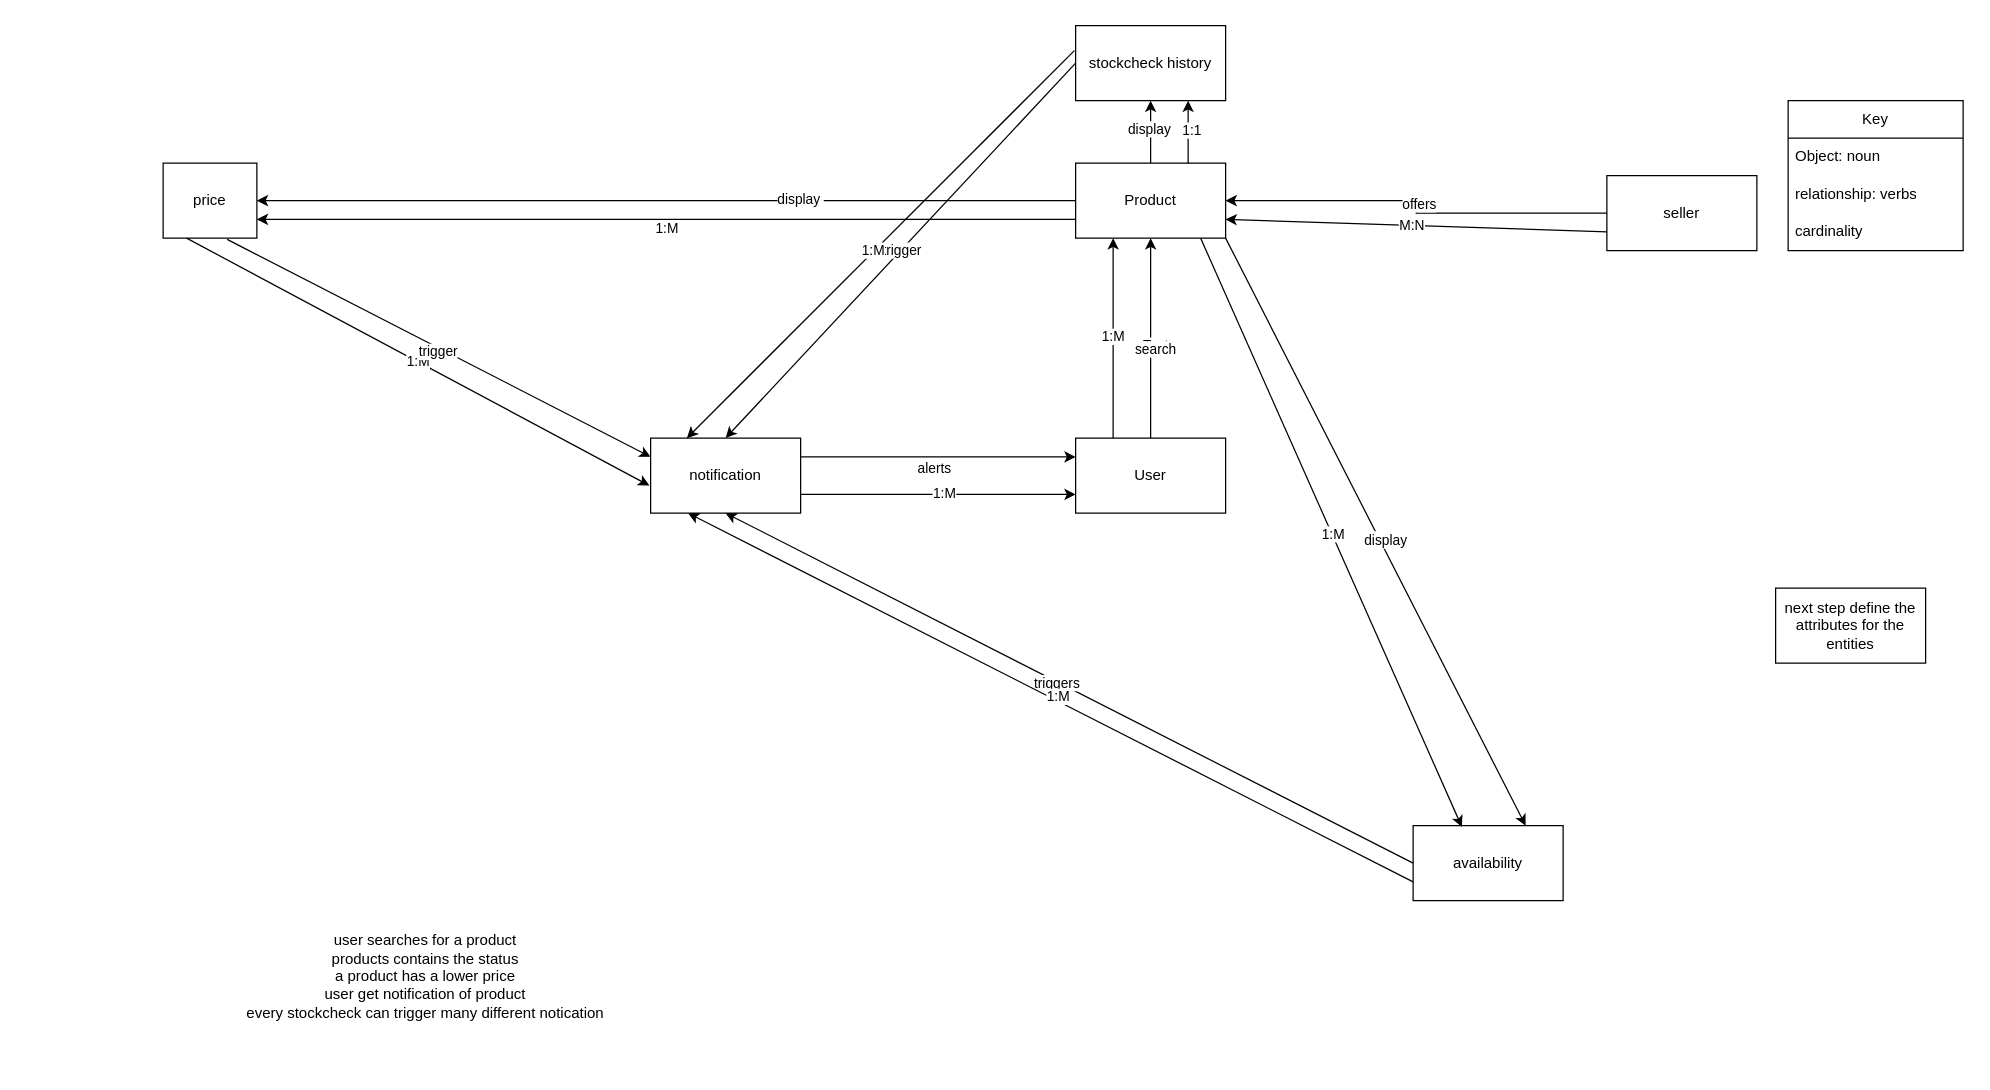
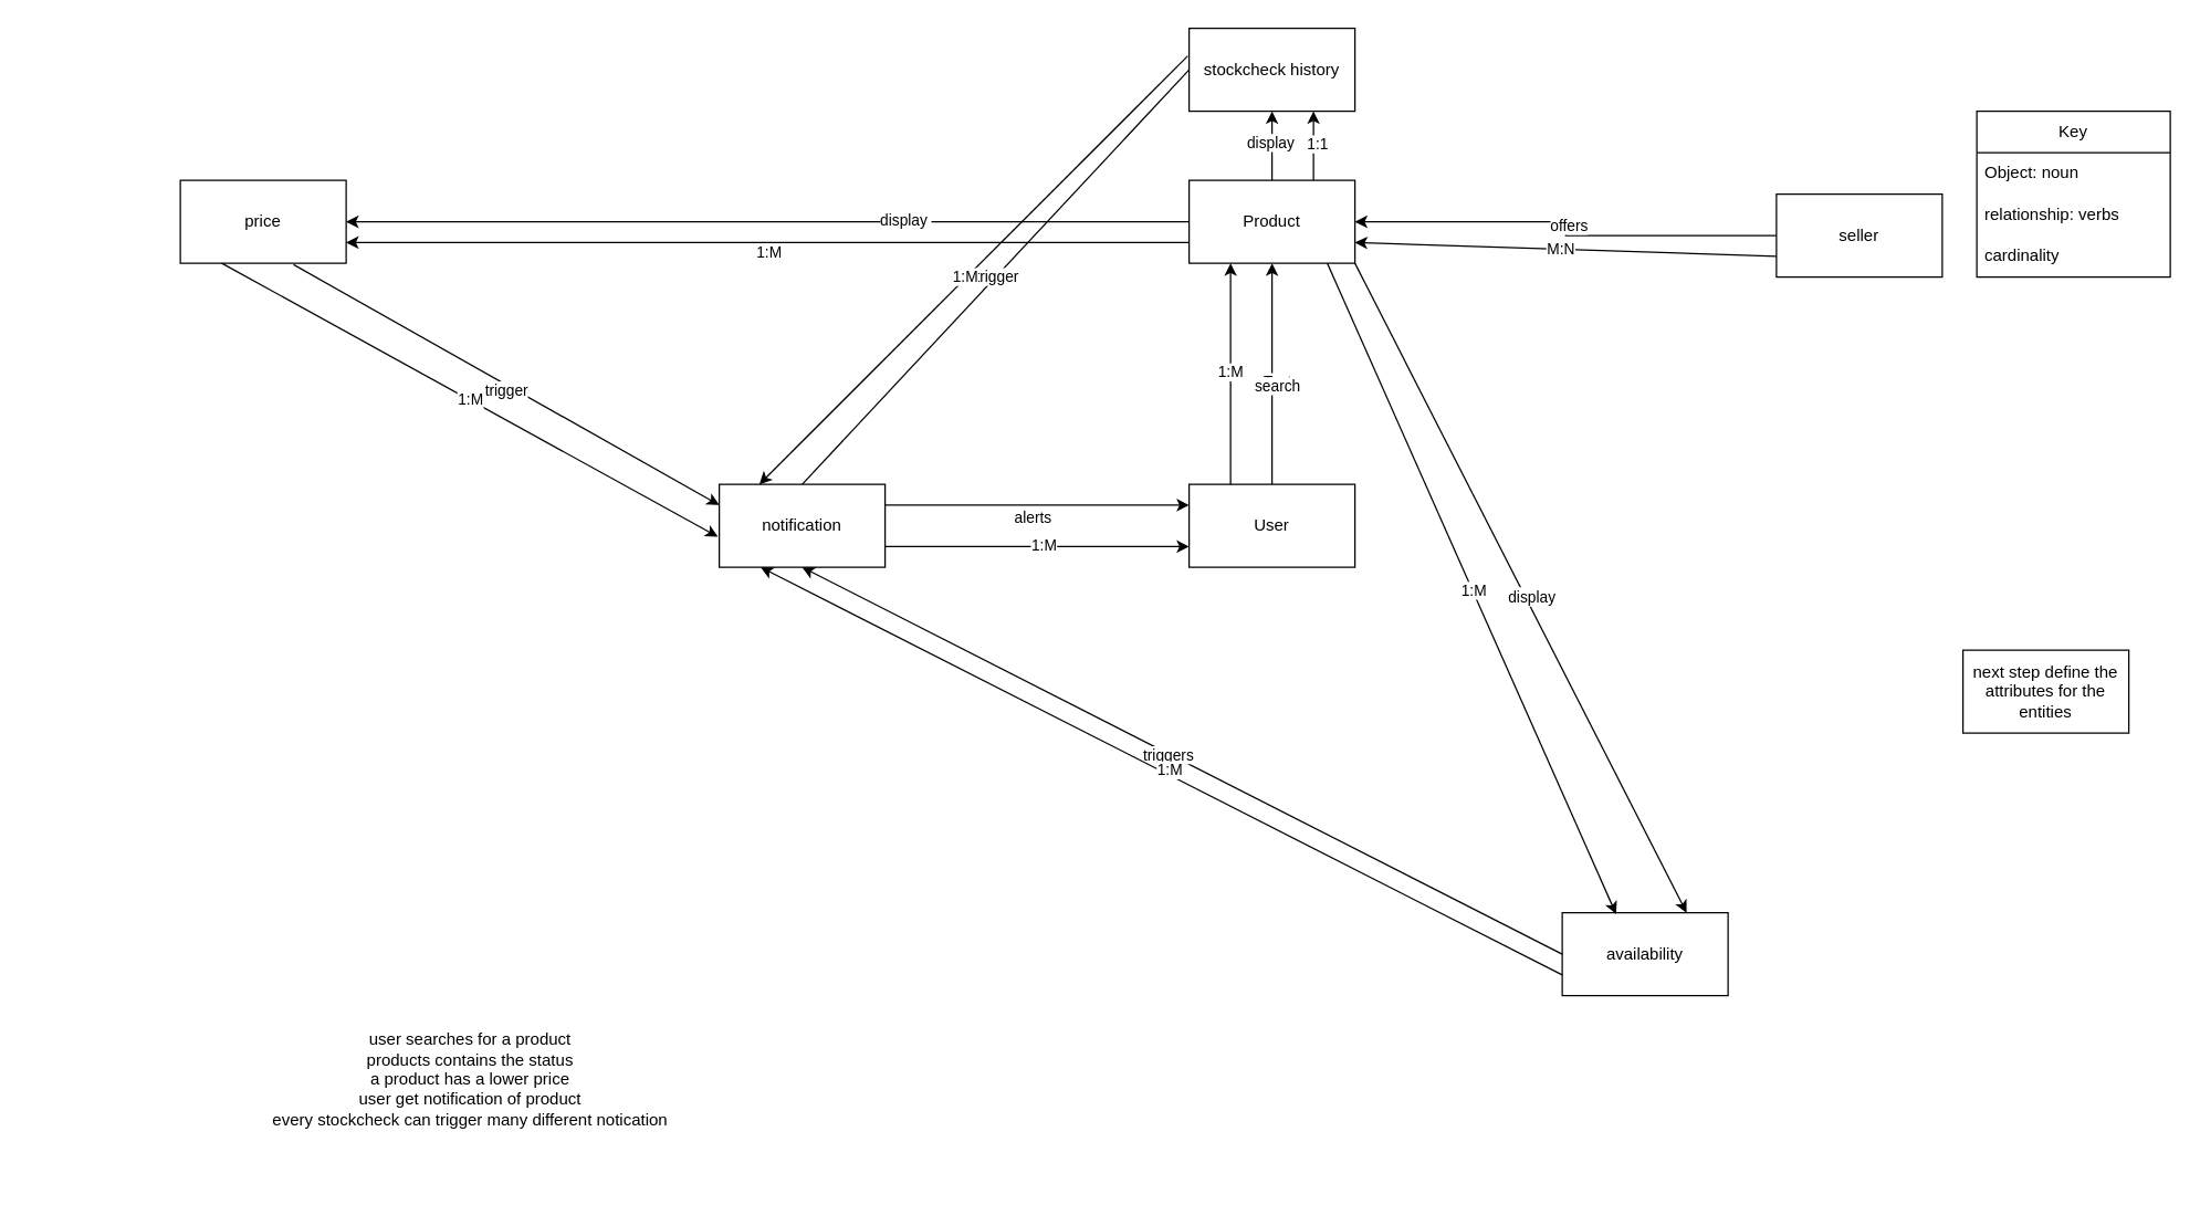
- <mxCell id="19" value="price" style="rounded=0;whiteSpace=wrap;html=1;" parent="1" vertex="1"><mxGeometry x="130" y="130" width="75" height="60" as="geometry" /></mxCell>
+ <mxCell id="19" value="price" style="rounded=0;whiteSpace=wrap;html=1;" parent="1" vertex="1"><mxGeometry x="130" y="130" width="120" height="60" as="geometry" /></mxCell>
- <mxCell id="34" value="" style="endArrow=classic;html=1;rounded=0;entryX=0.5;entryY=0;entryDx=0;entryDy=0;exitX=0;exitY=0.5;exitDx=0;exitDy=0;" parent="1" source="18" target="17" edge="1"><mxGeometry relative="1" as="geometry"><mxPoint x="980" y="50" as="sourcePoint" /><mxPoint x="1080" y="50" as="targetPoint" /></mxGeometry></mxCell>
+ <mxCell id="34" value="" style="endArrow=none;html=1;rounded=0;entryX=0.5;entryY=0;entryDx=0;entryDy=0;exitX=0;exitY=0.5;exitDx=0;exitDy=0;" parent="1" source="18" target="17" edge="1"><mxGeometry relative="1" as="geometry"><mxPoint x="980" y="50" as="sourcePoint" /><mxPoint x="1080" y="50" as="targetPoint" /></mxGeometry></mxCell>
